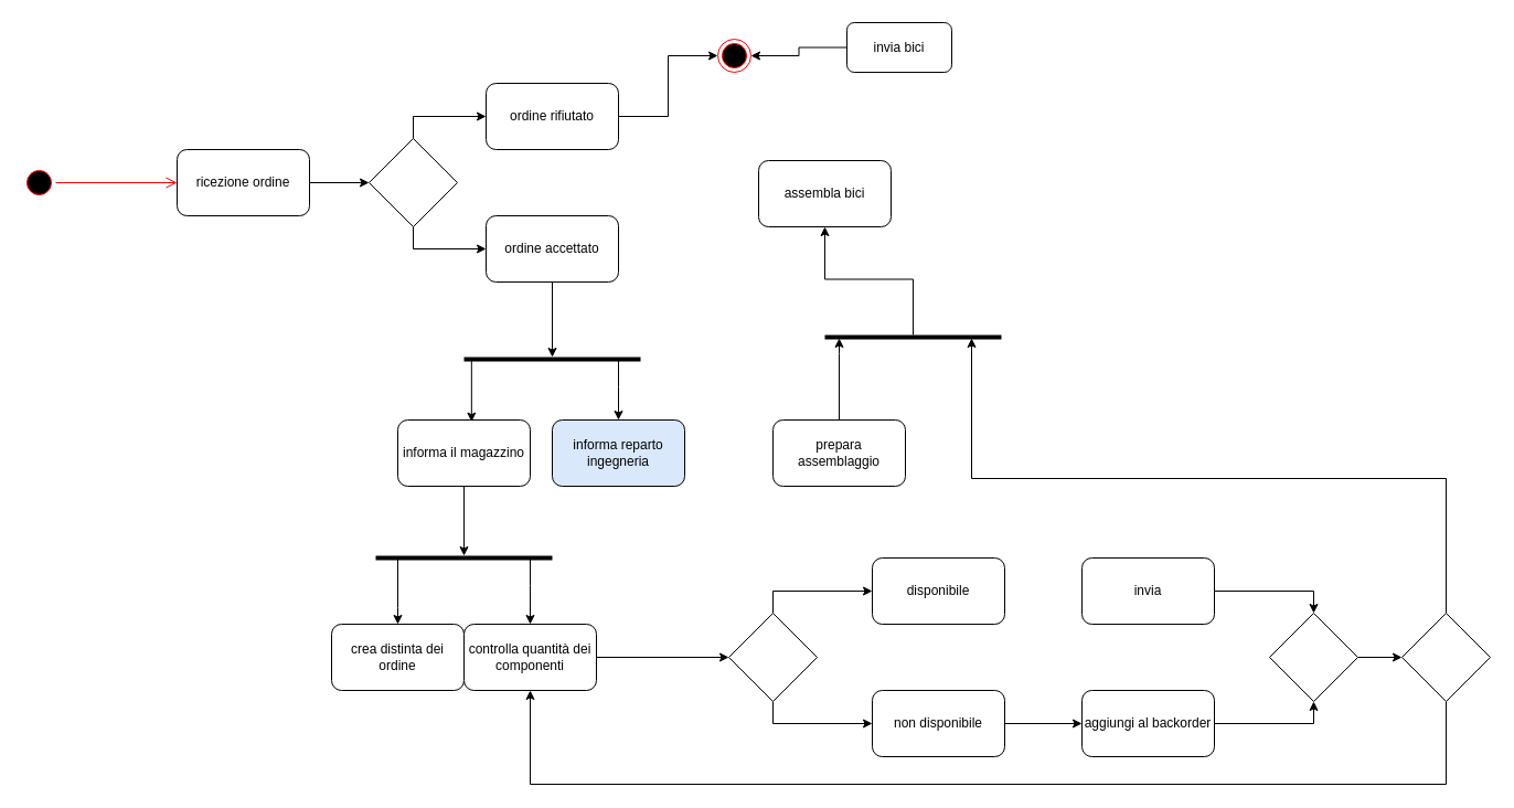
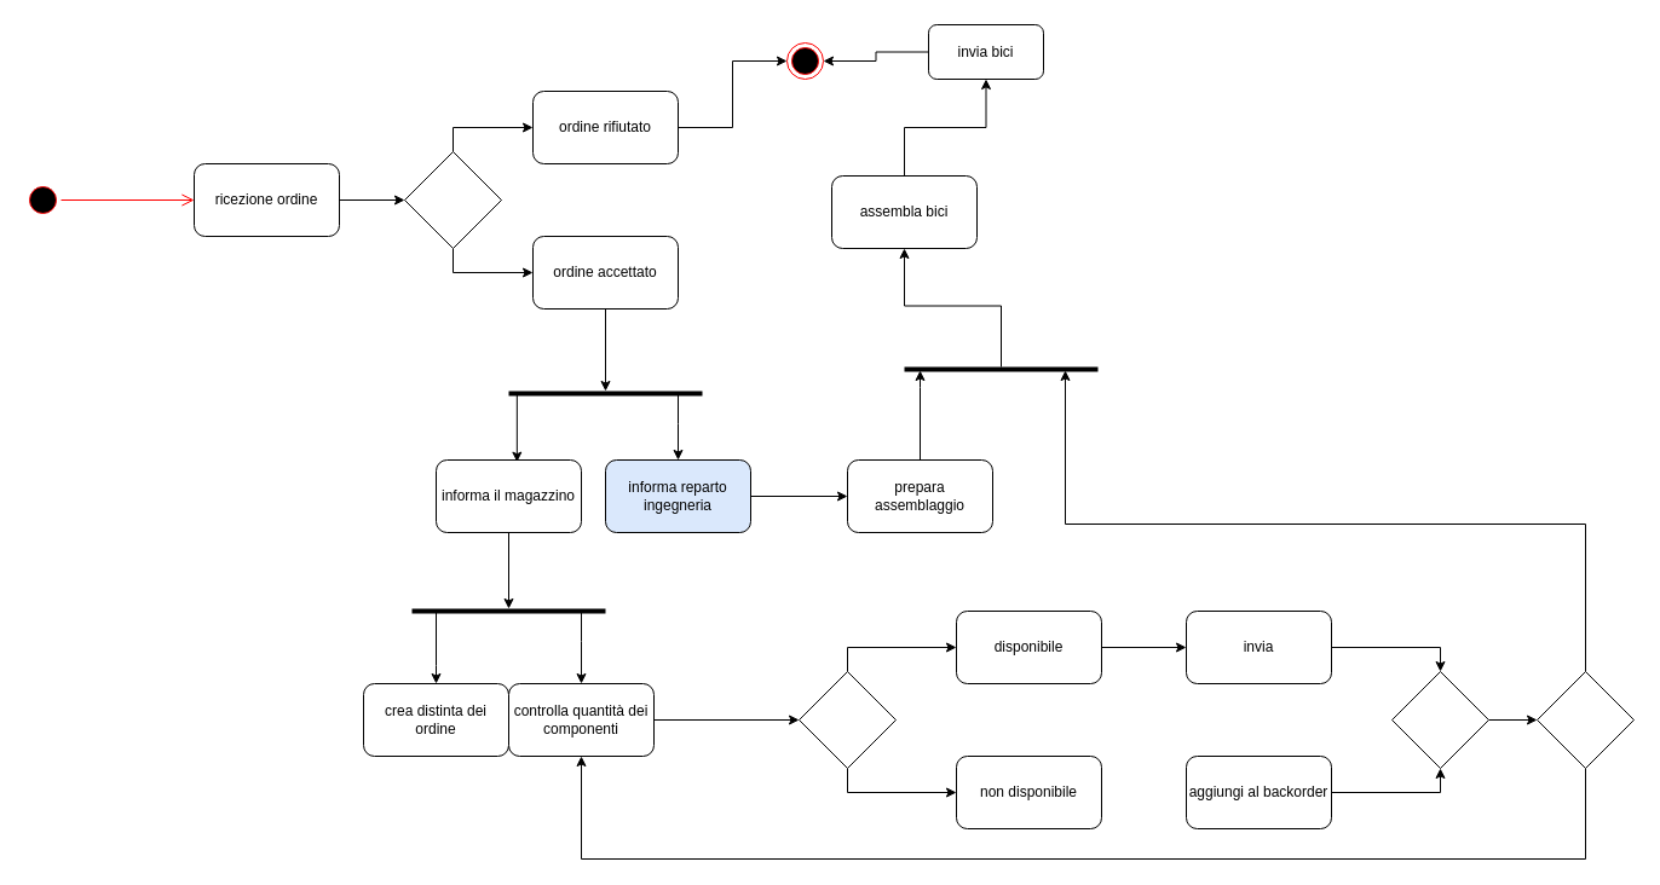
+ <mxCell id="46" value="" style="edgeStyle=orthogonalEdgeStyle;rounded=0;orthogonalLoop=1;jettySize=auto;html=1;" edge="1" parent="1" source="47" target="49"><mxGeometry relative="1" as="geometry" /></mxCell>
+ <mxCell id="16" value="" style="edgeStyle=orthogonalEdgeStyle;rounded=0;orthogonalLoop=1;jettySize=auto;html=1;" edge="1" parent="1" source="17" target="21"><mxGeometry relative="1" as="geometry" /></mxCell>
+ <mxCell id="31" value="" style="edgeStyle=orthogonalEdgeStyle;rounded=0;orthogonalLoop=1;jettySize=auto;html=1;" edge="1" parent="1" source="32" target="36"><mxGeometry relative="1" as="geometry" /></mxCell>
- <mxCell id="33" value="" style="edgeStyle=orthogonalEdgeStyle;rounded=0;orthogonalLoop=1;jettySize=auto;html=1;" edge="1" parent="1" source="34" target="38"><mxGeometry relative="1" as="geometry" /></mxCell>
